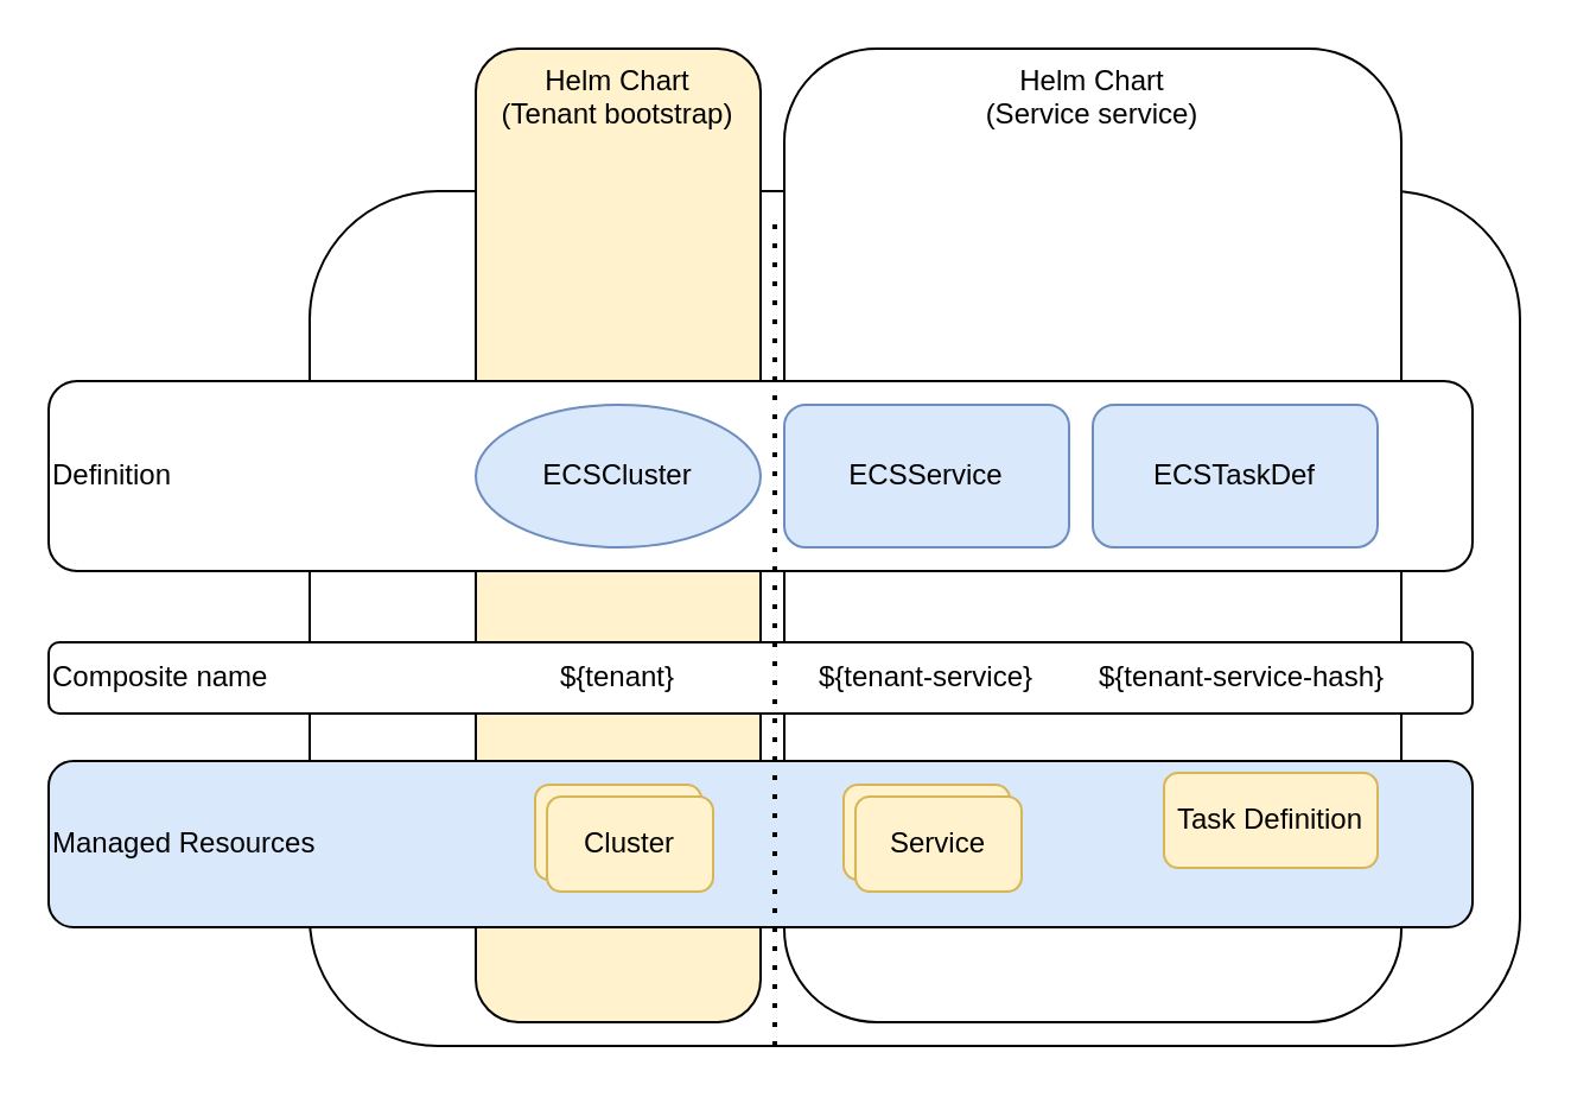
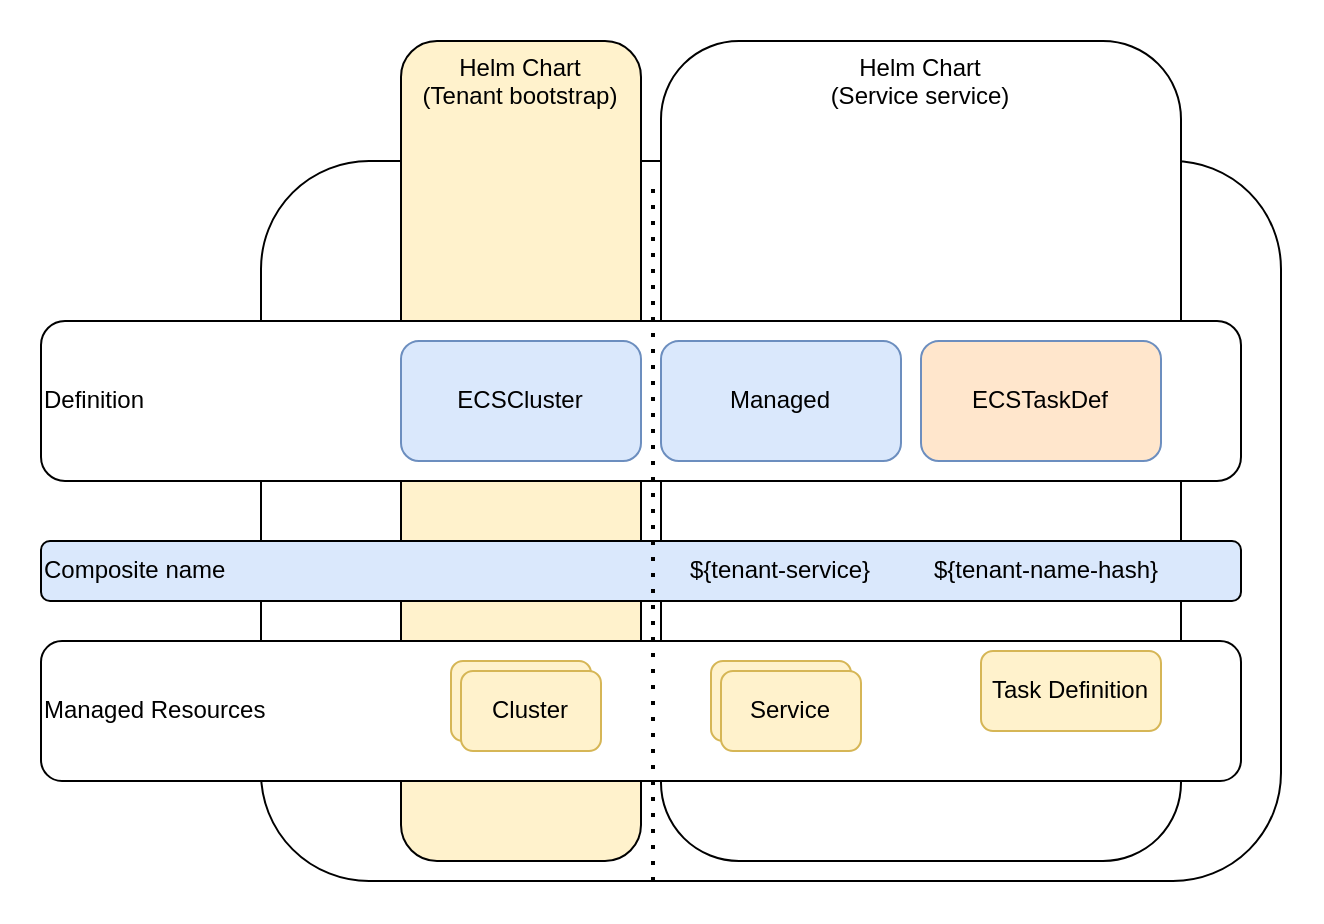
- <mxCell id="9" value="ECSCluster" style="ellipse;whiteSpace=wrap;html=1;fillColor=#dae8fc;strokeColor=#6c8ebf;" parent="1" vertex="1"><mxGeometry x="200" y="170" width="120" height="60" as="geometry" /></mxCell>
+ <mxCell id="9" value="ECSCluster" style="rounded=1;whiteSpace=wrap;html=1;fillColor=#dae8fc;strokeColor=#6c8ebf;" parent="1" vertex="1"><mxGeometry x="200" y="170" width="120" height="60" as="geometry" /></mxCell>
- <mxCell id="10" value="ECSService" style="rounded=1;whiteSpace=wrap;html=1;fillColor=#dae8fc;strokeColor=#6c8ebf;" parent="1" vertex="1"><mxGeometry x="330" y="170" width="120" height="60" as="geometry" /></mxCell>
+ <mxCell id="10" value="Managed" style="rounded=1;whiteSpace=wrap;html=1;fillColor=#dae8fc;strokeColor=#6c8ebf;" parent="1" vertex="1"><mxGeometry x="330" y="170" width="120" height="60" as="geometry" /></mxCell>
- <mxCell id="8" value="ECSTaskDef" style="rounded=1;whiteSpace=wrap;html=1;fillColor=#dae8fc;strokeColor=#6c8ebf;" parent="1" vertex="1"><mxGeometry x="460" y="170" width="120" height="60" as="geometry" /></mxCell>
+ <mxCell id="8" value="ECSTaskDef" style="rounded=1;whiteSpace=wrap;html=1;fillColor=#ffe6cc;strokeColor=#6c8ebf;" parent="1" vertex="1"><mxGeometry x="460" y="170" width="120" height="60" as="geometry" /></mxCell>
- <mxCell id="11" value="${tenant}" style="text;html=1;strokeColor=none;fillColor=none;align=center;verticalAlign=middle;whiteSpace=wrap;rounded=0;" parent="1" vertex="1"><mxGeometry x="230" y="270" width="60" height="30" as="geometry" /></mxCell>
- <mxCell id="7" value="Composite name" style="rounded=1;whiteSpace=wrap;html=1;align=left;" parent="1" vertex="1"><mxGeometry x="20" y="270" width="600" height="30" as="geometry" /></mxCell>
+ <mxCell id="7" value="Composite name" style="rounded=1;whiteSpace=wrap;html=1;align=left;fillColor=#dae8fc;" parent="1" vertex="1"><mxGeometry x="20" y="270" width="600" height="30" as="geometry" /></mxCell>
- <mxCell id="13" value="${tenant-service-hash}" style="text;html=1;strokeColor=none;fillColor=none;align=center;verticalAlign=middle;whiteSpace=wrap;rounded=0;" parent="1" vertex="1"><mxGeometry x="460" y="270" width="126" height="30" as="geometry" /></mxCell>
+ <mxCell id="13" value="${tenant-name-hash}" style="text;html=1;strokeColor=none;fillColor=none;align=center;verticalAlign=middle;whiteSpace=wrap;rounded=0;" parent="1" vertex="1"><mxGeometry x="460" y="270" width="126" height="30" as="geometry" /></mxCell>
- <mxCell id="5" value="Managed Resources" style="rounded=1;whiteSpace=wrap;html=1;align=left;fillColor=#dae8fc;" parent="1" vertex="1"><mxGeometry x="20" y="320" width="600" height="70" as="geometry" /></mxCell>
+ <mxCell id="5" value="Managed Resources" style="rounded=1;whiteSpace=wrap;html=1;align=left;" parent="1" vertex="1"><mxGeometry x="20" y="320" width="600" height="70" as="geometry" /></mxCell>
